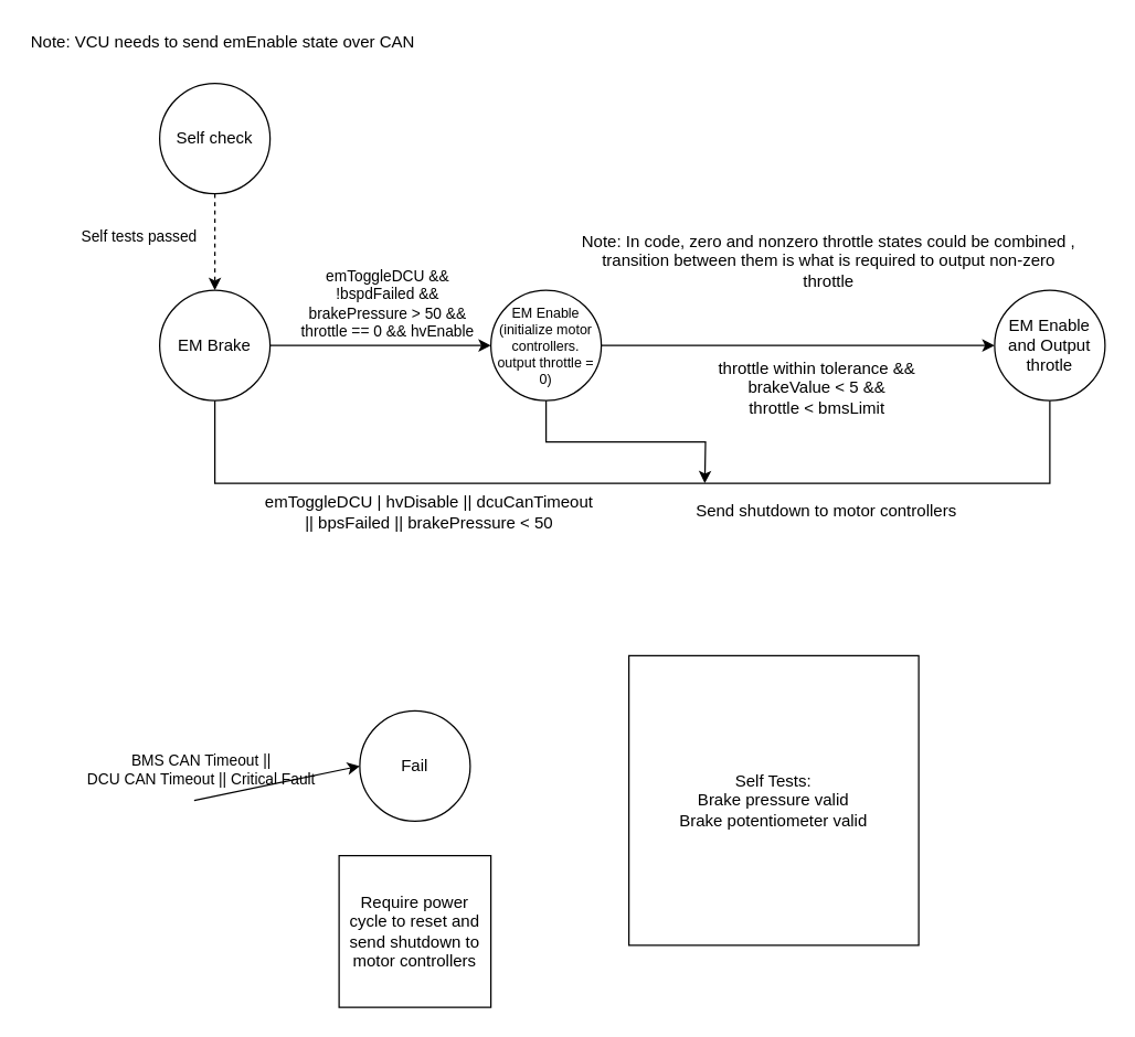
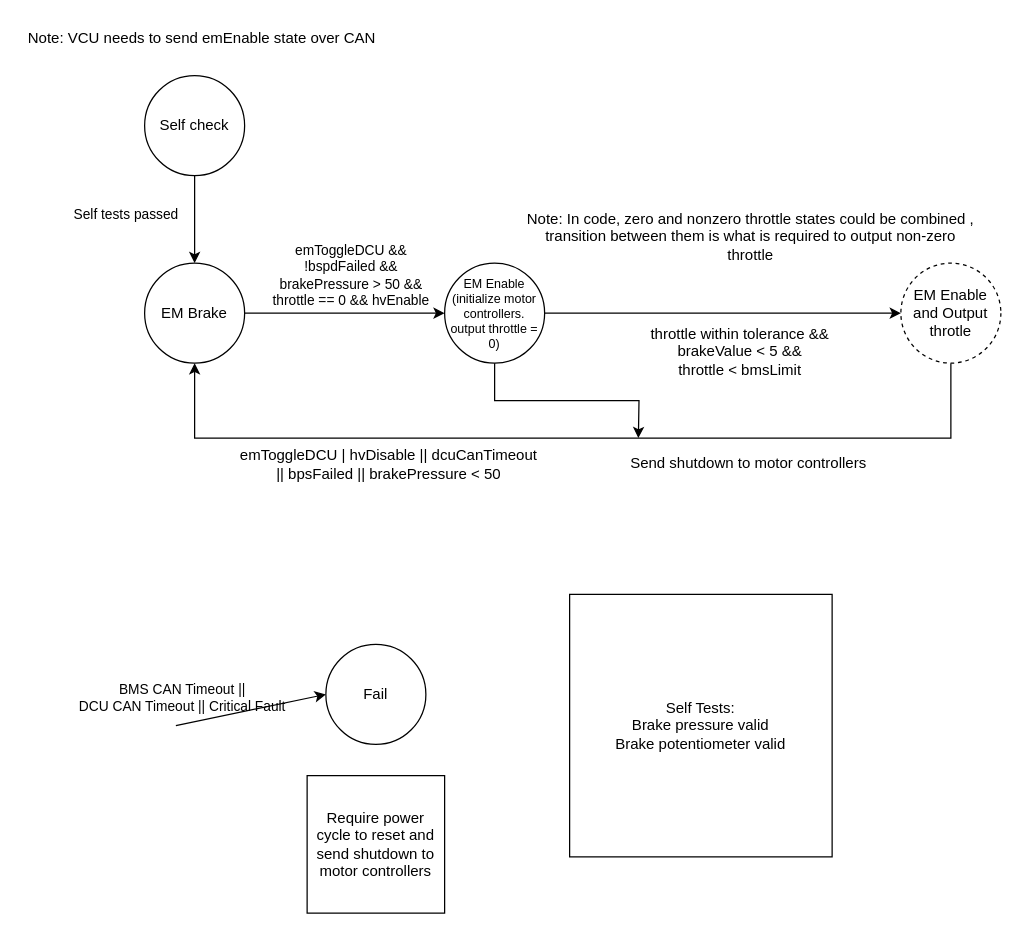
- <mxCell id="16" value="Self tests passed" style="endArrow=classic;html=1;exitX=0.5;exitY=1;entryX=0.5;entryY=0;exitDx=0;exitDy=0;labelBackgroundColor=none;dashed=1;" parent="1" source="15" target="2" edge="1"><mxGeometry x="-0.143" y="-55" width="50" height="50" relative="1" as="geometry"><mxPoint x="600" y="540" as="sourcePoint" /><mxPoint x="680.009" y="539.137" as="targetPoint" /><mxPoint y="1" as="offset" /></mxGeometry></mxCell>
+ <mxCell id="16" value="Self tests passed" style="endArrow=classic;html=1;exitX=0.5;exitY=1;entryX=0.5;entryY=0;exitDx=0;exitDy=0;labelBackgroundColor=none;" parent="1" source="15" target="2" edge="1"><mxGeometry x="-0.143" y="-55" width="50" height="50" relative="1" as="geometry"><mxPoint x="600" y="540" as="sourcePoint" /><mxPoint x="680.009" y="539.137" as="targetPoint" /><mxPoint y="1" as="offset" /></mxGeometry></mxCell>
- <mxCell id="7" value="EM Enable and Output throtle" style="ellipse;whiteSpace=wrap;html=1;aspect=fixed;" parent="1" vertex="1"><mxGeometry x="720" y="210" width="80" height="80" as="geometry" /></mxCell>
+ <mxCell id="7" value="EM Enable and Output throtle" style="ellipse;whiteSpace=wrap;html=1;aspect=fixed;dashed=1;" parent="1" vertex="1"><mxGeometry x="720" y="210" width="80" height="80" as="geometry" /></mxCell>
- <mxCell id="5" style="edgeStyle=orthogonalEdgeStyle;rounded=0;html=1;jettySize=auto;orthogonalLoop=1;entryX=0.5;entryY=1;exitX=0.5;exitY=1;endArrow=none;" parent="1" source="7" target="2" edge="1"><mxGeometry relative="1" as="geometry"><mxPoint x="155" y="360" as="targetPoint" /><Array as="points"><mxPoint x="760" y="350" /><mxPoint x="155" y="350" /></Array><mxPoint x="395" y="340" as="sourcePoint" /></mxGeometry></mxCell>
+ <mxCell id="5" style="edgeStyle=orthogonalEdgeStyle;rounded=0;html=1;jettySize=auto;orthogonalLoop=1;entryX=0.5;entryY=1;exitX=0.5;exitY=1;" parent="1" source="7" target="2" edge="1"><mxGeometry relative="1" as="geometry"><mxPoint x="155" y="360" as="targetPoint" /><Array as="points"><mxPoint x="760" y="350" /><mxPoint x="155" y="350" /></Array><mxPoint x="395" y="340" as="sourcePoint" /></mxGeometry></mxCell>
